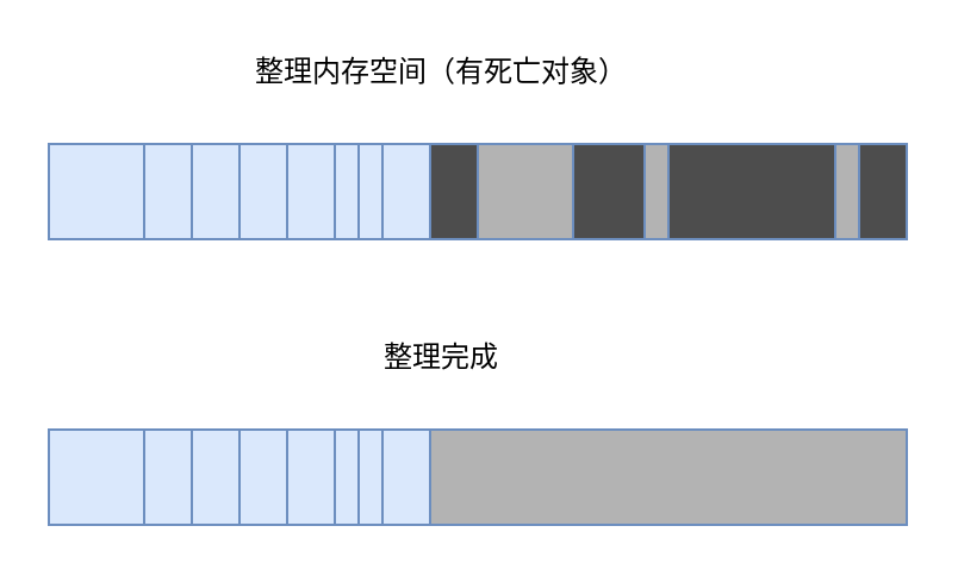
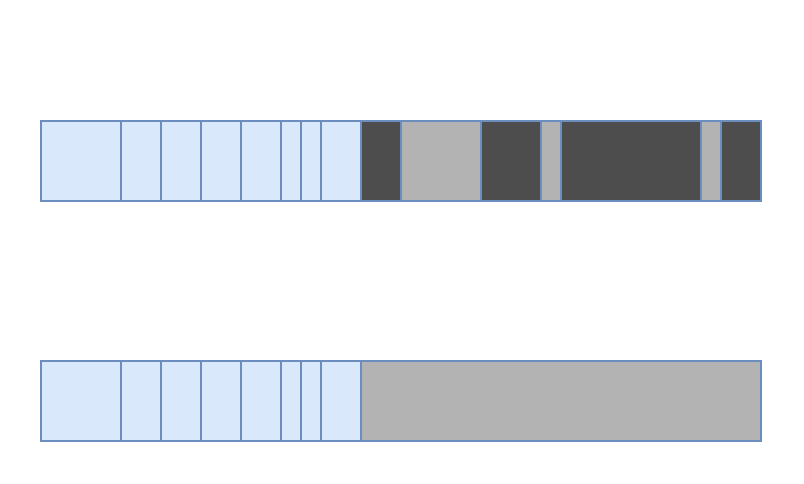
- <mxCell id="17" value="整理内存空间（有死亡对象）" style="text;html=1;strokeColor=none;fillColor=none;align=center;verticalAlign=middle;whiteSpace=wrap;rounded=0;" vertex="1" parent="1"><mxGeometry x="100" y="20" width="170" height="20" as="geometry" /></mxCell>
- <mxCell id="27" value="整理完成" style="text;html=1;strokeColor=none;fillColor=none;align=center;verticalAlign=middle;whiteSpace=wrap;rounded=0;" vertex="1" parent="1"><mxGeometry x="100" y="140" width="170" height="20" as="geometry" /></mxCell>
